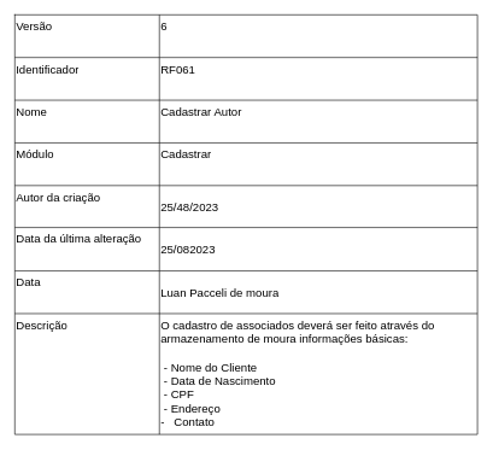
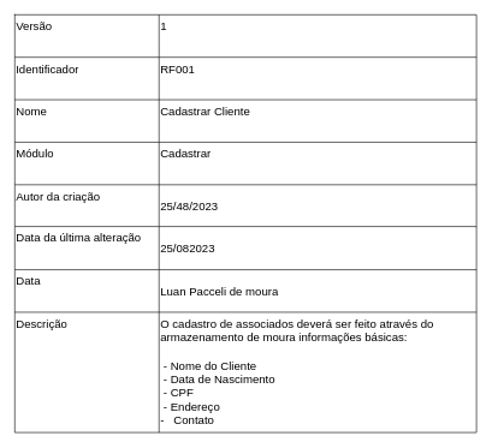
- <mxCell id="5" value="6" style="shape=partialRectangle;html=1;whiteSpace=wrap;connectable=0;strokeColor=inherit;overflow=hidden;fillColor=none;top=0;left=0;bottom=0;right=0;pointerEvents=1;fontSize=16;align=left;verticalAlign=top;movable=0;resizable=0;rotatable=0;deletable=0;editable=0;locked=1;" vertex="1" parent="3"><mxGeometry x="200" width="440" height="59" as="geometry"><mxRectangle width="440" height="59" as="alternateBounds" /></mxGeometry></mxCell>
+ <mxCell id="5" value="1" style="shape=partialRectangle;html=1;whiteSpace=wrap;connectable=0;strokeColor=inherit;overflow=hidden;fillColor=none;top=0;left=0;bottom=0;right=0;pointerEvents=1;fontSize=16;align=left;verticalAlign=top;movable=0;resizable=0;rotatable=0;deletable=0;editable=0;locked=1;" vertex="1" parent="3"><mxGeometry x="200" width="440" height="59" as="geometry"><mxRectangle width="440" height="59" as="alternateBounds" /></mxGeometry></mxCell>
- <mxCell id="8" value="RF061" style="shape=partialRectangle;html=1;whiteSpace=wrap;connectable=0;strokeColor=inherit;overflow=hidden;fillColor=none;top=0;left=0;bottom=0;right=0;pointerEvents=1;fontSize=16;align=left;verticalAlign=top;movable=0;resizable=0;rotatable=0;deletable=0;editable=0;locked=1;" vertex="1" parent="6"><mxGeometry x="200" width="440" height="59" as="geometry"><mxRectangle width="440" height="59" as="alternateBounds" /></mxGeometry></mxCell>
+ <mxCell id="8" value="RF001" style="shape=partialRectangle;html=1;whiteSpace=wrap;connectable=0;strokeColor=inherit;overflow=hidden;fillColor=none;top=0;left=0;bottom=0;right=0;pointerEvents=1;fontSize=16;align=left;verticalAlign=top;movable=0;resizable=0;rotatable=0;deletable=0;editable=0;locked=1;" vertex="1" parent="6"><mxGeometry x="200" width="440" height="59" as="geometry"><mxRectangle width="440" height="59" as="alternateBounds" /></mxGeometry></mxCell>
- <mxCell id="11" value="Cadastrar Autor&amp;nbsp;" style="shape=partialRectangle;html=1;whiteSpace=wrap;connectable=1;strokeColor=inherit;overflow=hidden;fillColor=none;top=0;left=0;bottom=0;right=0;pointerEvents=1;fontSize=16;align=left;verticalAlign=top;movable=1;resizable=1;rotatable=1;deletable=1;editable=1;locked=0;" vertex="1" parent="9"><mxGeometry x="200" width="440" height="59" as="geometry"><mxRectangle width="440" height="59" as="alternateBounds" /></mxGeometry></mxCell>
+ <mxCell id="11" value="Cadastrar Cliente&amp;nbsp;" style="shape=partialRectangle;html=1;whiteSpace=wrap;connectable=1;strokeColor=inherit;overflow=hidden;fillColor=none;top=0;left=0;bottom=0;right=0;pointerEvents=1;fontSize=16;align=left;verticalAlign=top;movable=1;resizable=1;rotatable=1;deletable=1;editable=1;locked=0;" vertex="1" parent="9"><mxGeometry x="200" width="440" height="59" as="geometry"><mxRectangle width="440" height="59" as="alternateBounds" /></mxGeometry></mxCell>
